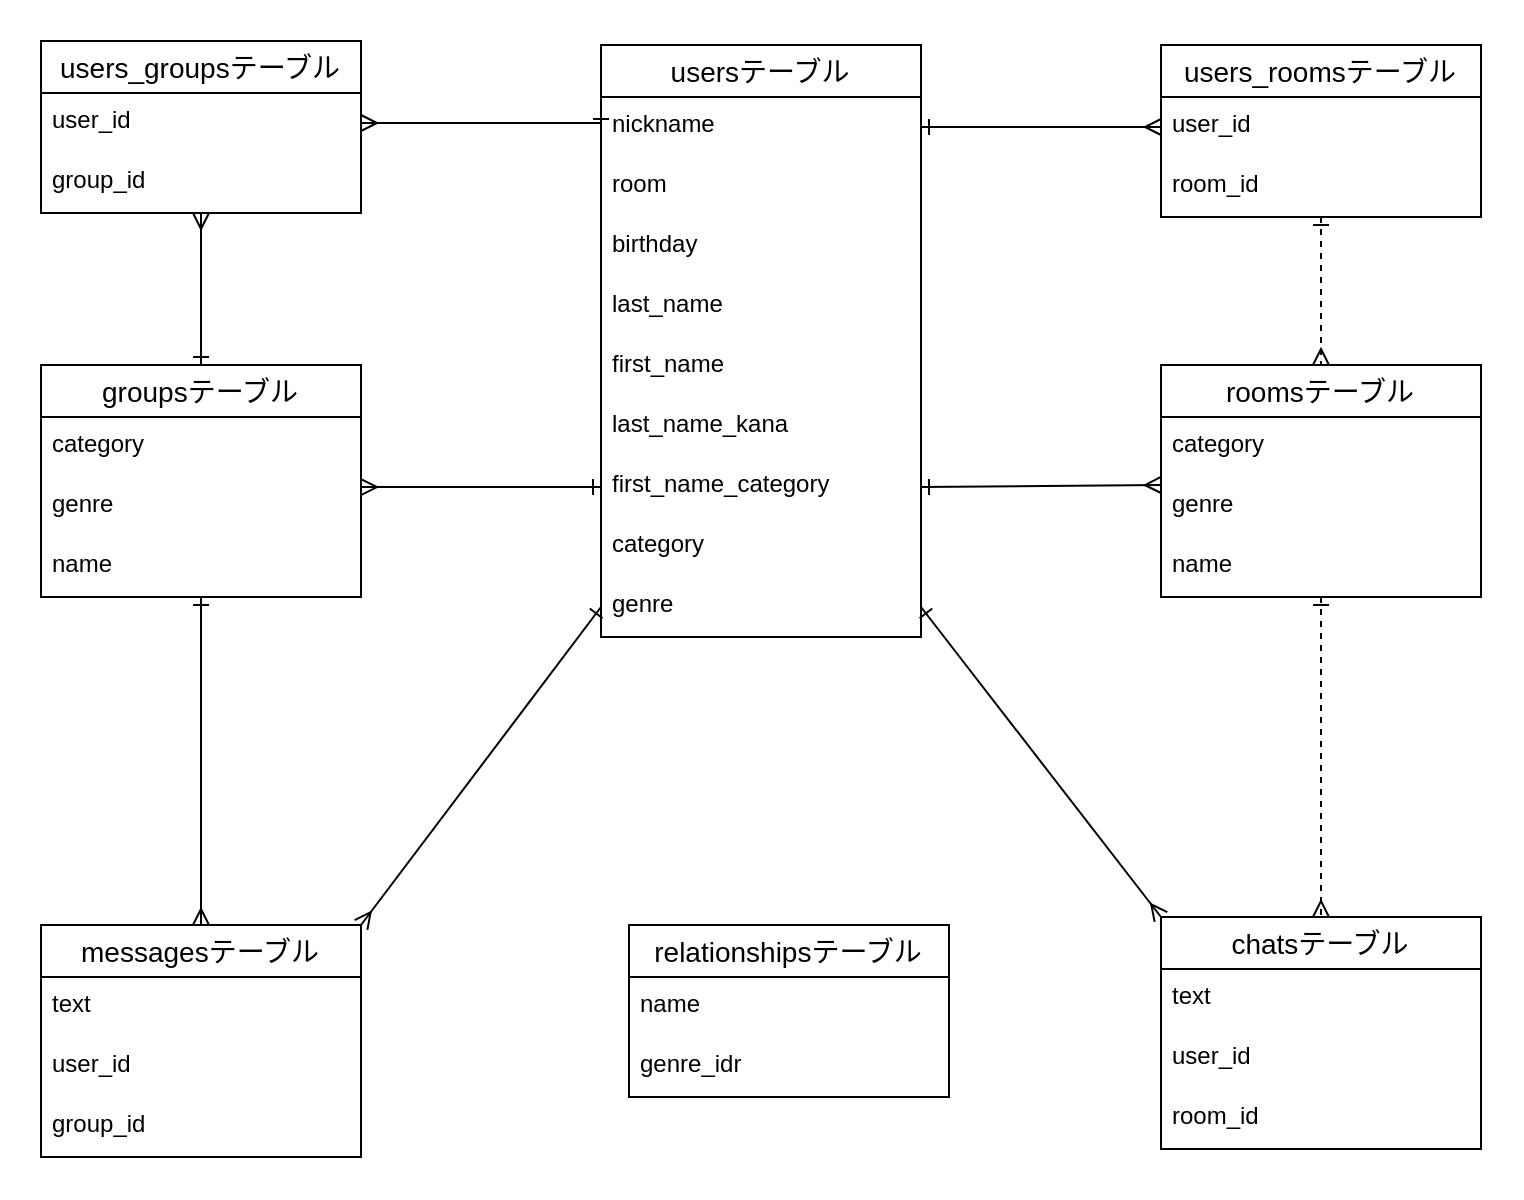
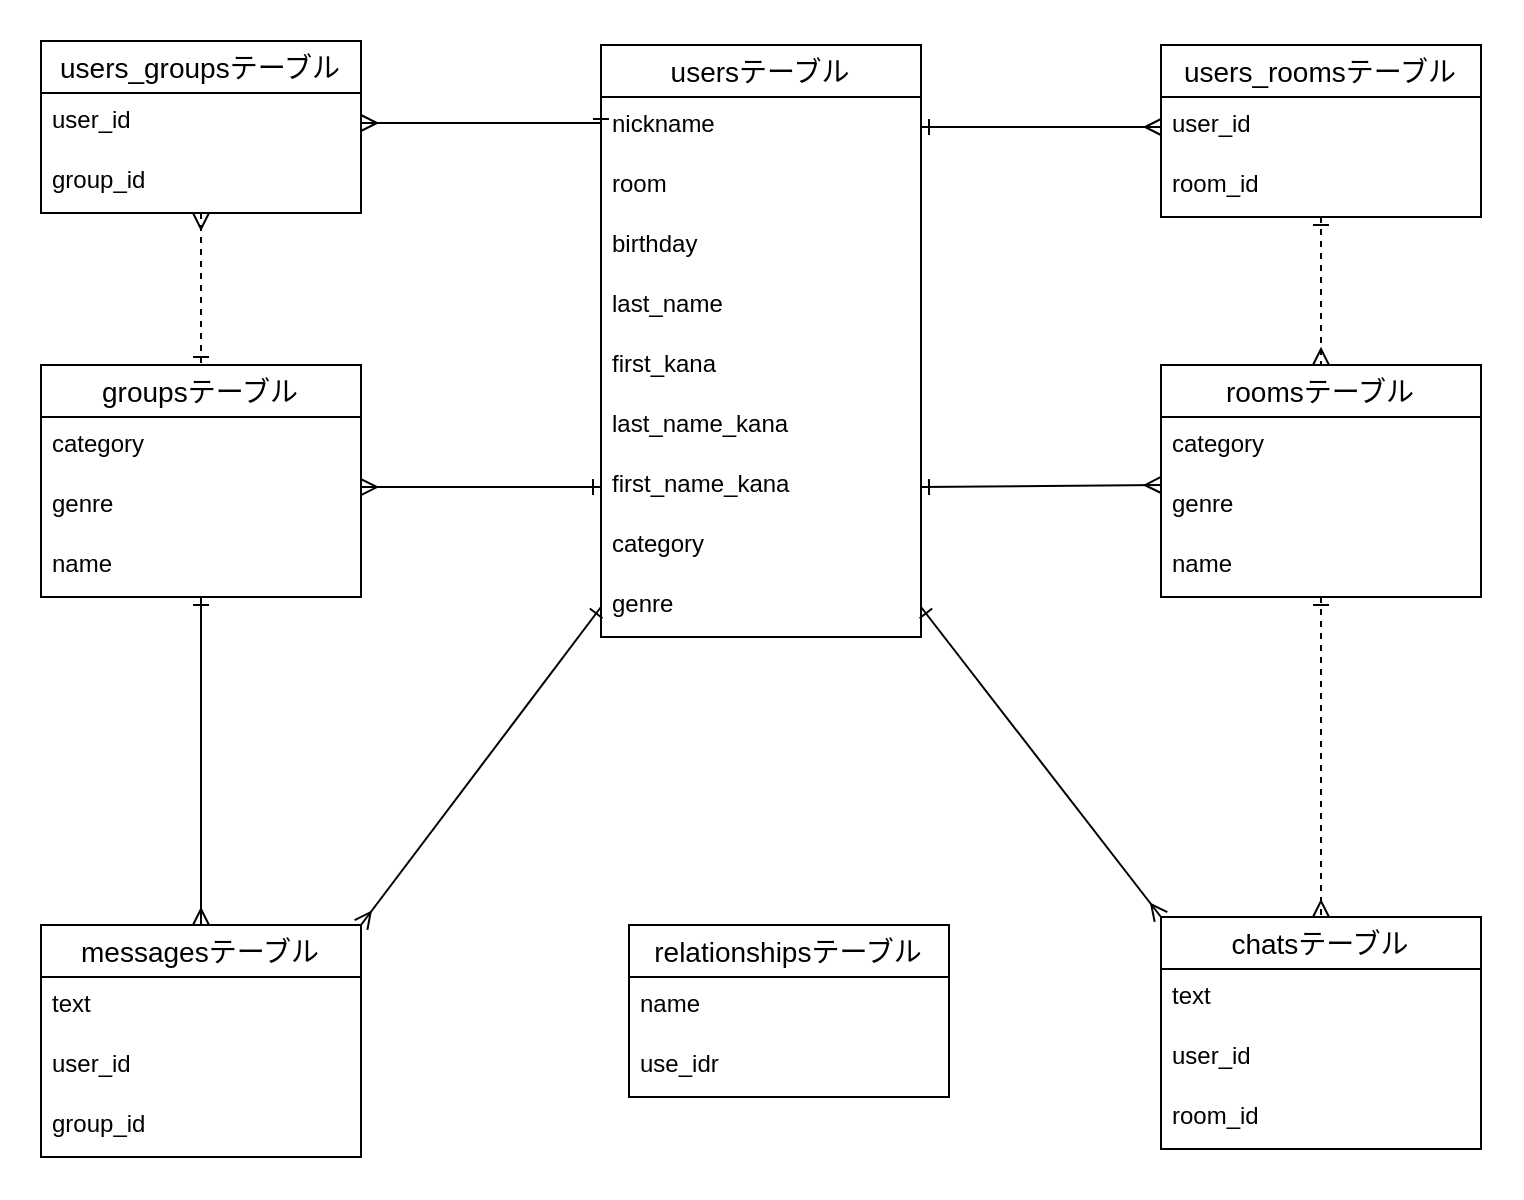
- <mxCell id="29" style="edgeStyle=none;rounded=0;orthogonalLoop=1;jettySize=auto;html=1;entryX=0.5;entryY=0;entryDx=0;entryDy=0;startArrow=ERmany;startFill=0;endArrow=ERone;endFill=0;" parent="1" source="30" target="36" edge="1"><mxGeometry relative="1" as="geometry" /></mxCell>
+ <mxCell id="29" style="edgeStyle=none;rounded=0;orthogonalLoop=1;jettySize=auto;html=1;entryX=0.5;entryY=0;entryDx=0;entryDy=0;startArrow=ERmany;startFill=0;endArrow=ERone;endFill=0;dashed=1;" parent="1" source="30" target="36" edge="1"><mxGeometry relative="1" as="geometry" /></mxCell>
- <mxCell id="23" value="first_name" style="text;strokeColor=none;fillColor=none;spacingLeft=4;spacingRight=4;overflow=hidden;rotatable=0;points=[[0,0.5],[1,0.5]];portConstraint=eastwest;fontSize=12;" parent="18" vertex="1"><mxGeometry y="146" width="160" height="30" as="geometry" /></mxCell>
+ <mxCell id="23" value="first_kana" style="text;strokeColor=none;fillColor=none;spacingLeft=4;spacingRight=4;overflow=hidden;rotatable=0;points=[[0,0.5],[1,0.5]];portConstraint=eastwest;fontSize=12;" parent="18" vertex="1"><mxGeometry y="146" width="160" height="30" as="geometry" /></mxCell>
- <mxCell id="25" value="first_name_category" style="text;strokeColor=none;fillColor=none;spacingLeft=4;spacingRight=4;overflow=hidden;rotatable=0;points=[[0,0.5],[1,0.5]];portConstraint=eastwest;fontSize=12;" parent="18" vertex="1"><mxGeometry y="206" width="160" height="30" as="geometry" /></mxCell>
+ <mxCell id="25" value="first_name_kana" style="text;strokeColor=none;fillColor=none;spacingLeft=4;spacingRight=4;overflow=hidden;rotatable=0;points=[[0,0.5],[1,0.5]];portConstraint=eastwest;fontSize=12;" parent="18" vertex="1"><mxGeometry y="206" width="160" height="30" as="geometry" /></mxCell>
- <mxCell id="6" value="genre_idr" style="text;strokeColor=none;fillColor=none;spacingLeft=4;spacingRight=4;overflow=hidden;rotatable=0;points=[[0,0.5],[1,0.5]];portConstraint=eastwest;fontSize=12;" parent="4" vertex="1"><mxGeometry y="56" width="160" height="30" as="geometry" /></mxCell>
+ <mxCell id="6" value="use_idr" style="text;strokeColor=none;fillColor=none;spacingLeft=4;spacingRight=4;overflow=hidden;rotatable=0;points=[[0,0.5],[1,0.5]];portConstraint=eastwest;fontSize=12;" parent="4" vertex="1"><mxGeometry y="56" width="160" height="30" as="geometry" /></mxCell>
